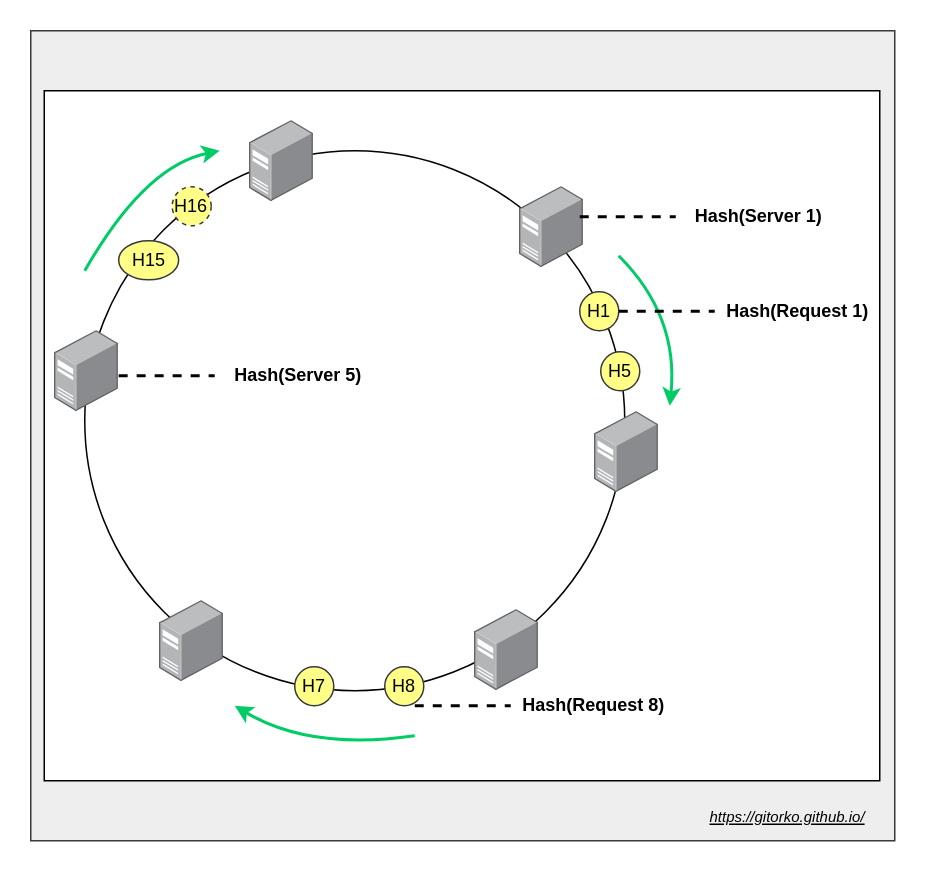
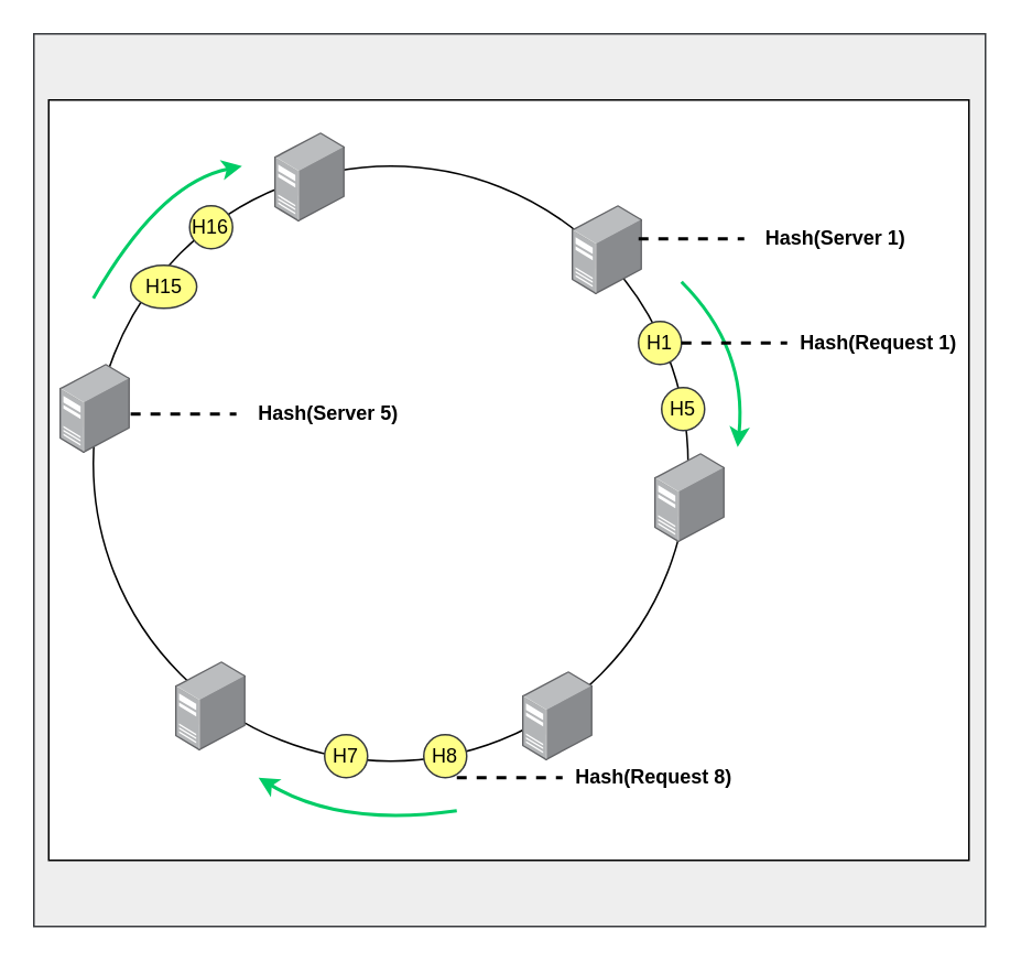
- <mxCell id="16" value="H16" style="ellipse;whiteSpace=wrap;html=1;aspect=fixed;fillColor=#ffff88;strokeColor=#36393d;dashed=1;" parent="1" vertex="1"><mxGeometry x="114.3" y="124" width="26" height="26" as="geometry" /></mxCell>
+ <mxCell id="16" value="H16" style="ellipse;whiteSpace=wrap;html=1;aspect=fixed;fillColor=#ffff88;strokeColor=#36393d;" parent="1" vertex="1"><mxGeometry x="114.3" y="124" width="26" height="26" as="geometry" /></mxCell>
- <mxCell id="24" value="&lt;i&gt;&lt;u&gt;&lt;font style=&quot;font-size: 10px&quot;&gt;https://gitorko.github.io/&lt;/font&gt;&lt;/u&gt;&lt;/i&gt;" style="text;html=1;" parent="1" vertex="1"><mxGeometry x="471" y="530" width="120" height="30" as="geometry" /></mxCell>
